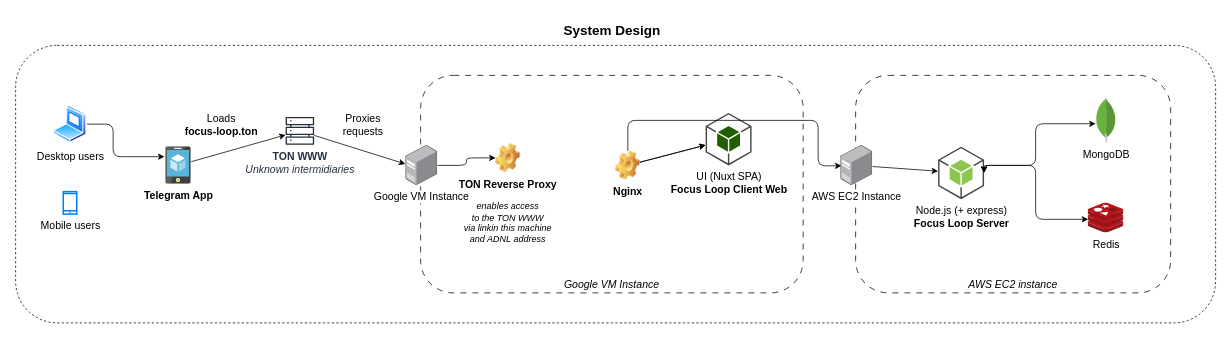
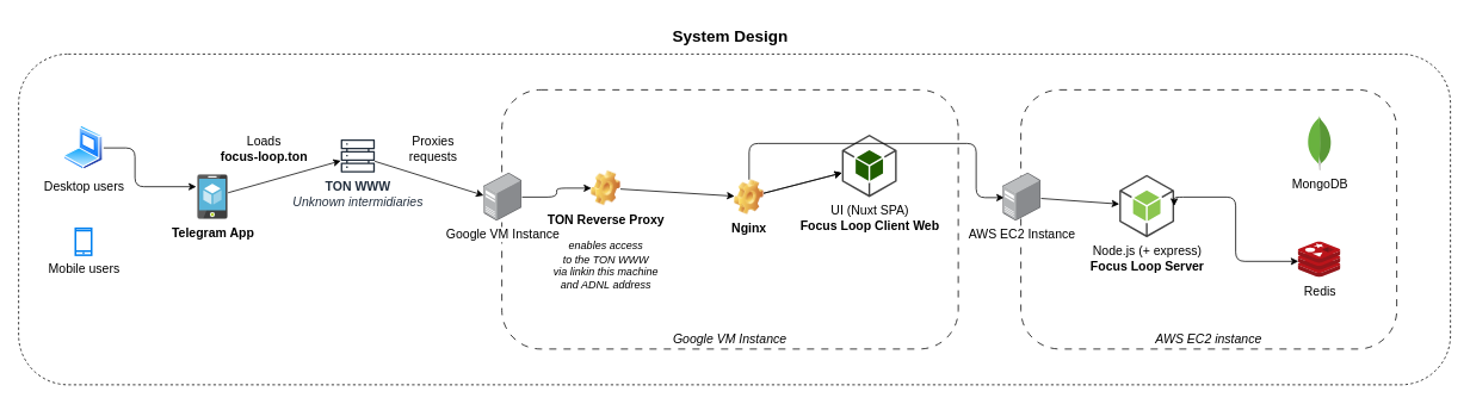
- <mxCell id="12" style="edgeStyle=orthogonalEdgeStyle;html=1;exitX=1;exitY=0.5;exitDx=0;exitDy=0;exitPerimeter=0;startArrow=classic;startFill=1;entryX=0;entryY=0.58;entryDx=0;entryDy=0;entryPerimeter=0;endArrow=classic;endFill=1;" parent="1" source="10" target="11" edge="1"><mxGeometry relative="1" as="geometry"><Array as="points"><mxPoint x="1380" y="220" /><mxPoint x="1380" y="165" /></Array></mxGeometry></mxCell>
+ <mxCell id="28" value="" style="edgeStyle=none;html=1;" edge="1" parent="1" source="29" target="25"><mxGeometry relative="1" as="geometry" /></mxCell>
